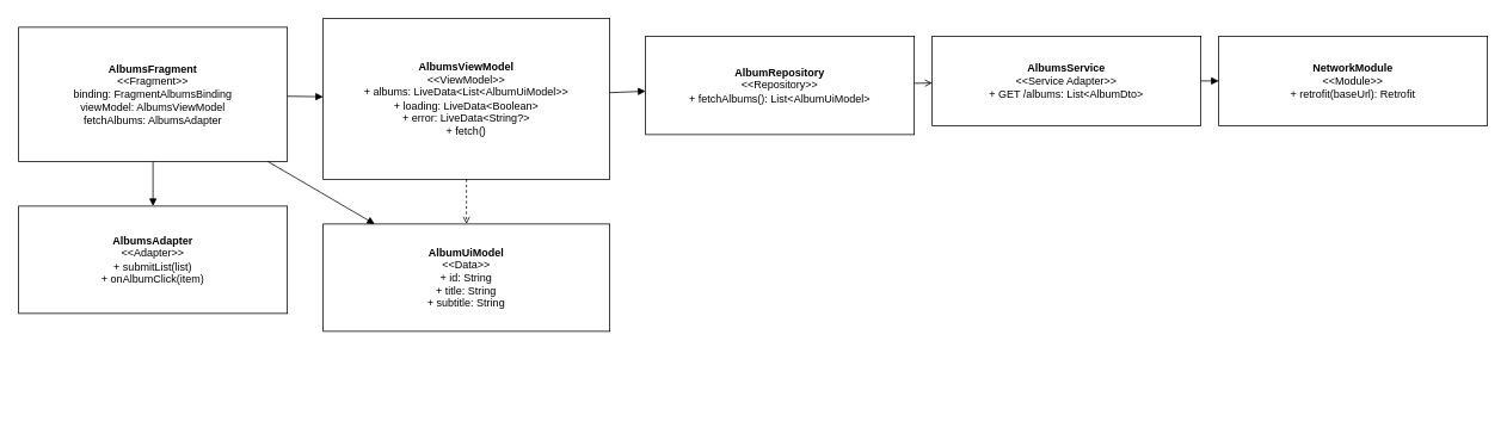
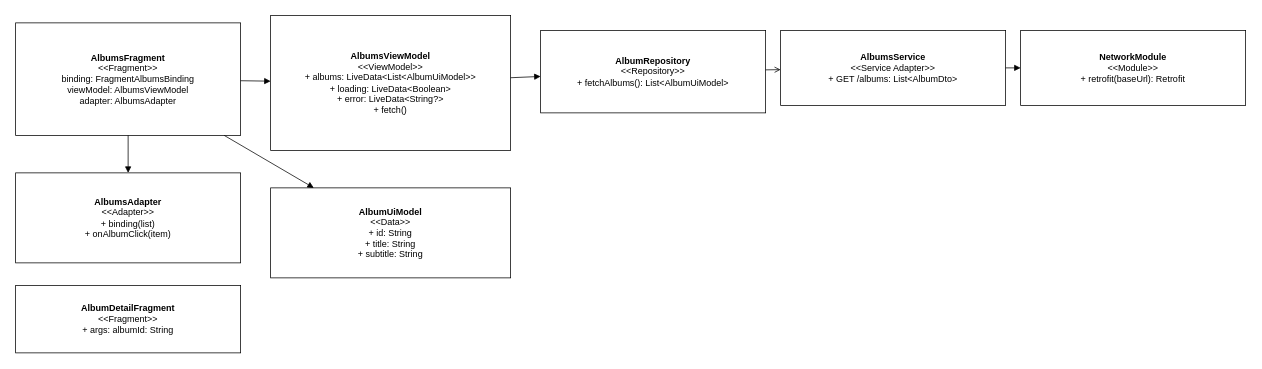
- <mxCell id="2" value="&lt;b&gt;AlbumsFragment&lt;/b&gt;&lt;br/&gt;&amp;lt;&amp;lt;Fragment&amp;gt;&amp;gt;&lt;br/&gt;binding: FragmentAlbumsBinding&lt;br/&gt;viewModel: AlbumsViewModel&lt;br/&gt;fetchAlbums: AlbumsAdapter" style="rounded=0;whiteSpace=wrap;html=1;strokeColor=#000000;fillColor=#FFFFFF;fontColor=#000000;" vertex="1" parent="1"><mxGeometry x="20" y="30" width="300" height="150" as="geometry" /></mxCell>
+ <mxCell id="2" value="&lt;b&gt;AlbumsFragment&lt;/b&gt;&lt;br/&gt;&amp;lt;&amp;lt;Fragment&amp;gt;&amp;gt;&lt;br/&gt;binding: FragmentAlbumsBinding&lt;br/&gt;viewModel: AlbumsViewModel&lt;br/&gt;adapter: AlbumsAdapter" style="rounded=0;whiteSpace=wrap;html=1;strokeColor=#000000;fillColor=#FFFFFF;fontColor=#000000;" vertex="1" parent="1"><mxGeometry x="20" y="30" width="300" height="150" as="geometry" /></mxCell>
- <mxCell id="15" edge="1" source="3" target="8" style="endArrow=open;dashed=1;strokeColor=#000000;" parent="1"><mxGeometry relative="1" as="geometry" /></mxCell>
- <mxCell id="7" value="&lt;b&gt;AlbumsAdapter&lt;/b&gt;&lt;br/&gt;&amp;lt;&amp;lt;Adapter&amp;gt;&amp;gt;&lt;br/&gt;+ submitList(list)&lt;br/&gt;+ onAlbumClick(item)" style="rounded=0;whiteSpace=wrap;html=1;strokeColor=#000000;fillColor=#FFFFFF;fontColor=#000000;" vertex="1" parent="1"><mxGeometry x="20" y="230" width="300" height="120" as="geometry" /></mxCell>
+ <mxCell id="7" value="&lt;b&gt;AlbumsAdapter&lt;/b&gt;&lt;br/&gt;&amp;lt;&amp;lt;Adapter&amp;gt;&amp;gt;&lt;br/&gt;+ binding(list)&lt;br/&gt;+ onAlbumClick(item)" style="rounded=0;whiteSpace=wrap;html=1;strokeColor=#000000;fillColor=#FFFFFF;fontColor=#000000;" vertex="1" parent="1"><mxGeometry x="20" y="230" width="300" height="120" as="geometry" /></mxCell>
+ <mxCell id="9" value="&lt;b&gt;AlbumDetailFragment&lt;/b&gt;&lt;br/&gt;&amp;lt;&amp;lt;Fragment&amp;gt;&amp;gt;&lt;br/&gt;+ args: albumId: String" style="rounded=0;whiteSpace=wrap;html=1;strokeColor=#000000;fillColor=#FFFFFF;fontColor=#000000;" vertex="1" parent="1"><mxGeometry x="20" y="380" width="300" height="90" as="geometry" /></mxCell>
